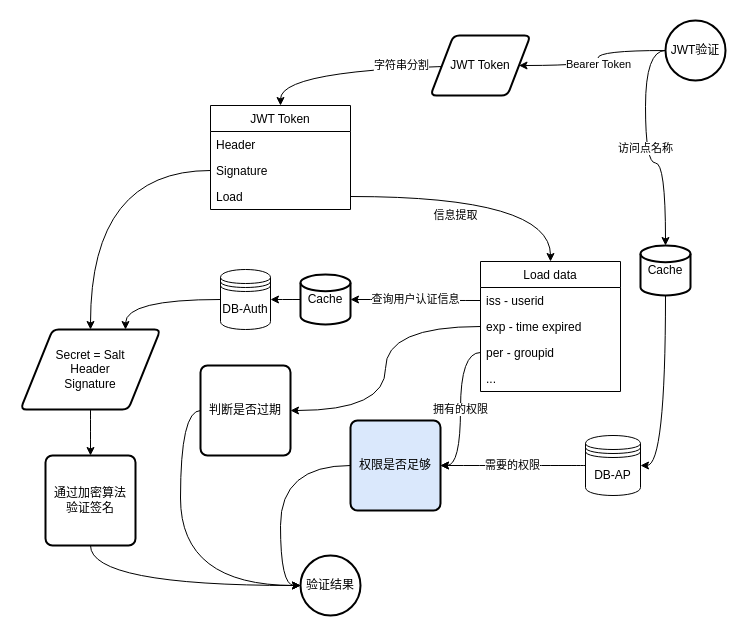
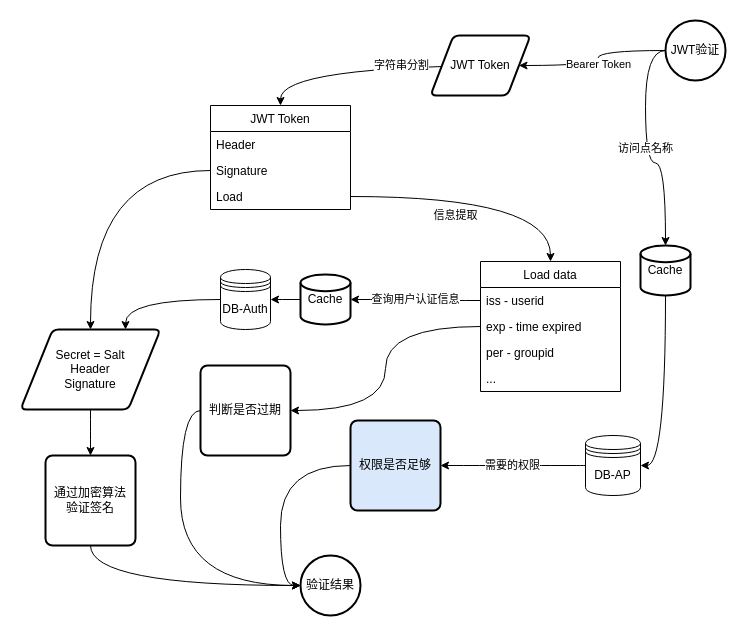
- <mxCell id="34" value="拥有的权限" style="edgeStyle=orthogonalEdgeStyle;curved=1;rounded=0;orthogonalLoop=1;jettySize=auto;html=1;exitX=0;exitY=0.5;exitDx=0;exitDy=0;entryX=1;entryY=0.5;entryDx=0;entryDy=0;" edge="1" parent="1" source="10" target="33"><mxGeometry relative="1" as="geometry" /></mxCell>
